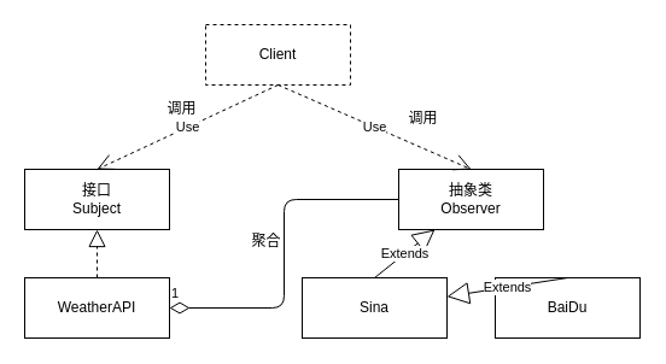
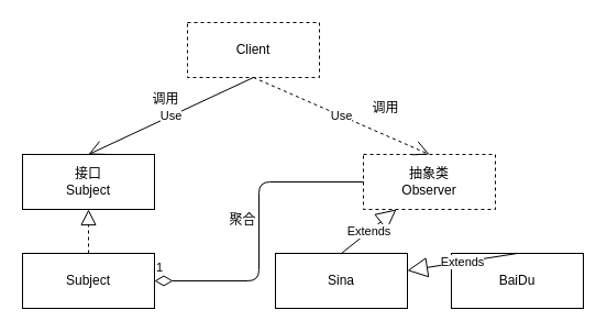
- <mxCell id="11" value="Use" style="endArrow=open;endSize=12;dashed=1;html=1;exitX=0.5;exitY=1;exitDx=0;exitDy=0;entryX=0.5;entryY=0;entryDx=0;entryDy=0;" parent="1" source="4" target="3" edge="1"><mxGeometry width="160" relative="1" as="geometry"><mxPoint x="20" y="300" as="sourcePoint" /><mxPoint x="180" y="300" as="targetPoint" /></mxGeometry></mxCell>
+ <mxCell id="11" value="Use" style="endArrow=open;endSize=12;dashed=0;html=1;exitX=0.5;exitY=1;exitDx=0;exitDy=0;entryX=0.5;entryY=0;entryDx=0;entryDy=0;" parent="1" source="4" target="3" edge="1"><mxGeometry width="160" relative="1" as="geometry"><mxPoint x="20" y="300" as="sourcePoint" /><mxPoint x="180" y="300" as="targetPoint" /></mxGeometry></mxCell>
- <mxCell id="2" value="抽象类&lt;br&gt;Observer" style="rounded=0;whiteSpace=wrap;html=1;" parent="1" vertex="1"><mxGeometry x="330" y="140" width="120" height="50" as="geometry" /></mxCell>
+ <mxCell id="2" value="抽象类&lt;br&gt;Observer" style="rounded=0;whiteSpace=wrap;html=1;dashed=1;" parent="1" vertex="1"><mxGeometry x="330" y="140" width="120" height="50" as="geometry" /></mxCell>
- <mxCell id="5" value="WeatherAPI" style="rounded=0;whiteSpace=wrap;html=1;" parent="1" vertex="1"><mxGeometry x="20" y="230" width="120" height="50" as="geometry" /></mxCell>
+ <mxCell id="5" value="Subject" style="rounded=0;whiteSpace=wrap;html=1;" parent="1" vertex="1"><mxGeometry x="20" y="230" width="120" height="50" as="geometry" /></mxCell>
